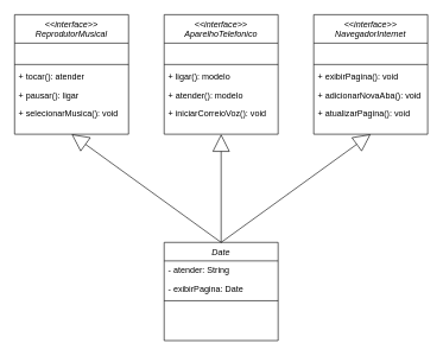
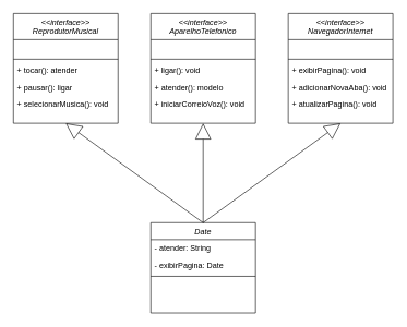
- <mxCell id="16" value="+ ligar(): modelo" style="text;align=left;verticalAlign=top;spacingLeft=4;spacingRight=4;overflow=hidden;rotatable=0;points=[[0,0.5],[1,0.5]];portConstraint=eastwest;" vertex="1" parent="13"><mxGeometry y="74" width="160" height="26" as="geometry" /></mxCell>
+ <mxCell id="16" value="+ ligar(): void" style="text;align=left;verticalAlign=top;spacingLeft=4;spacingRight=4;overflow=hidden;rotatable=0;points=[[0,0.5],[1,0.5]];portConstraint=eastwest;" vertex="1" parent="13"><mxGeometry y="74" width="160" height="26" as="geometry" /></mxCell>
